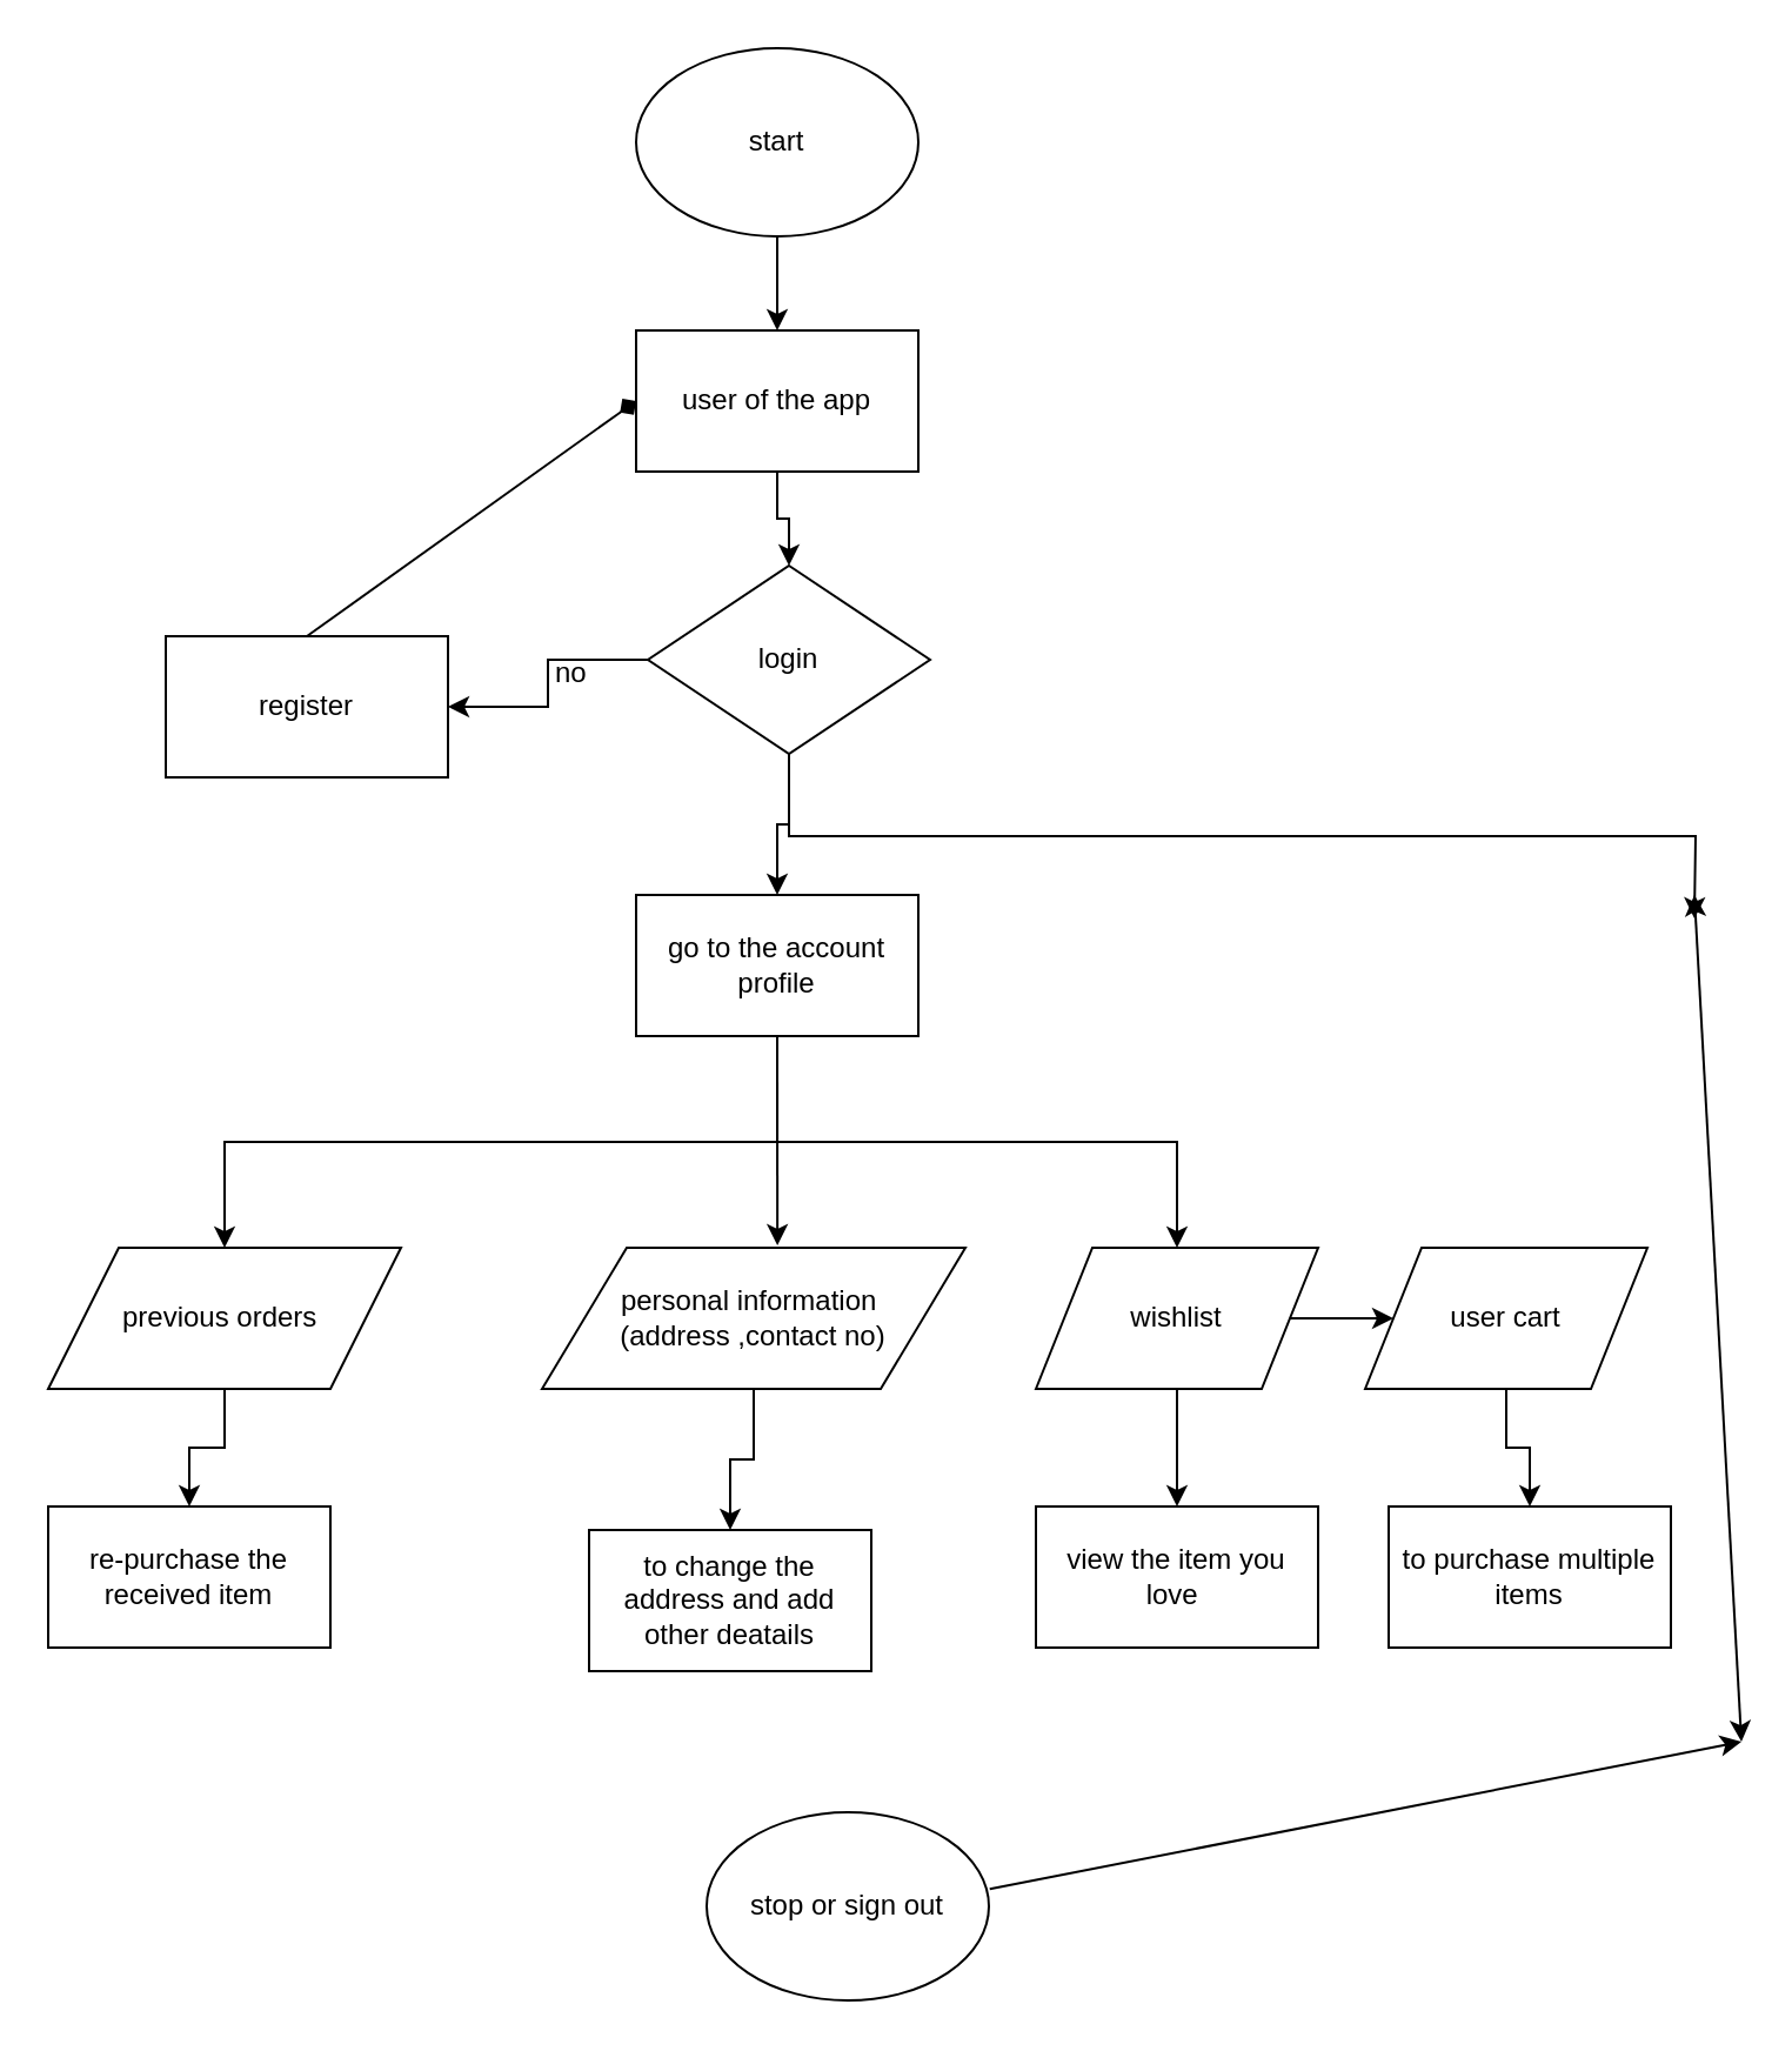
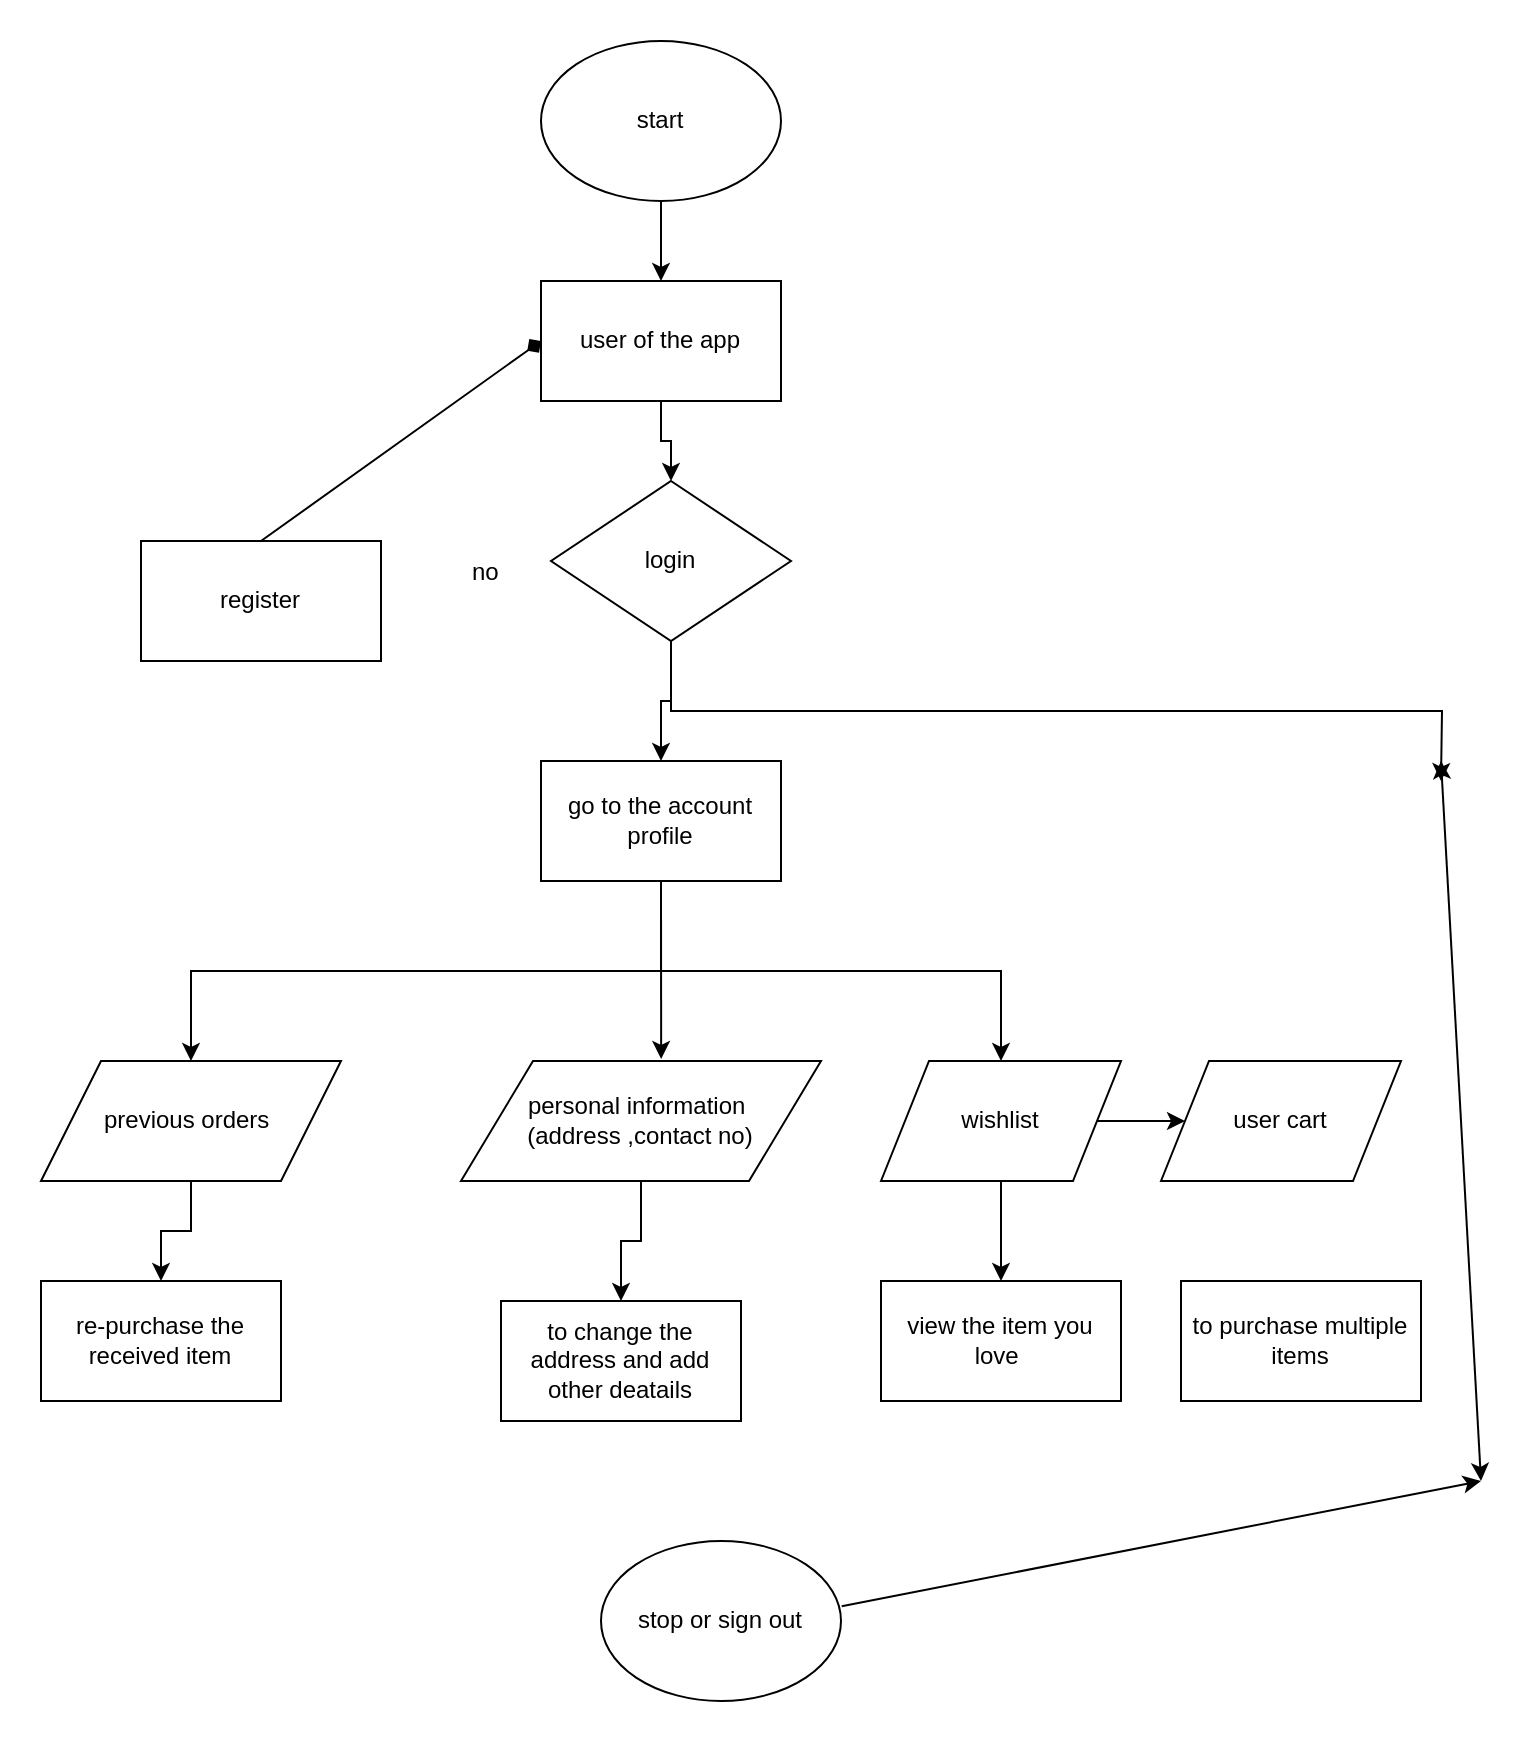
- <mxCell id="6" style="rounded=0;orthogonalLoop=1;jettySize=auto;html=1;exitX=0;exitY=0.5;exitDx=0;exitDy=0;entryX=1;entryY=0.5;entryDx=0;entryDy=0;edgeStyle=orthogonalEdgeStyle;" edge="1" parent="1" source="9" target="11"><mxGeometry relative="1" as="geometry" /></mxCell>
- <mxCell id="24" style="edgeStyle=orthogonalEdgeStyle;rounded=0;jumpStyle=gap;orthogonalLoop=1;jettySize=auto;html=1;exitX=0.5;exitY=1;exitDx=0;exitDy=0;entryX=0.5;entryY=0;entryDx=0;entryDy=0;" edge="1" parent="1" source="25" target="29"><mxGeometry relative="1" as="geometry" /></mxCell>
